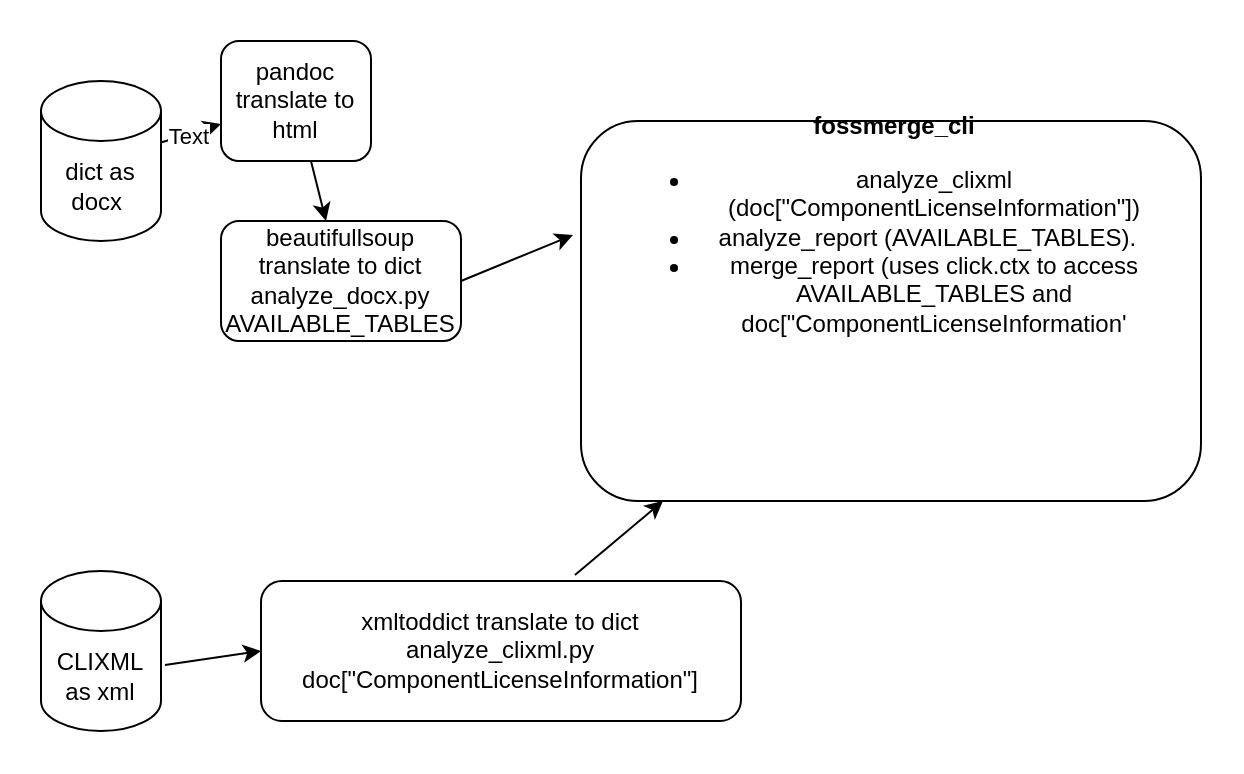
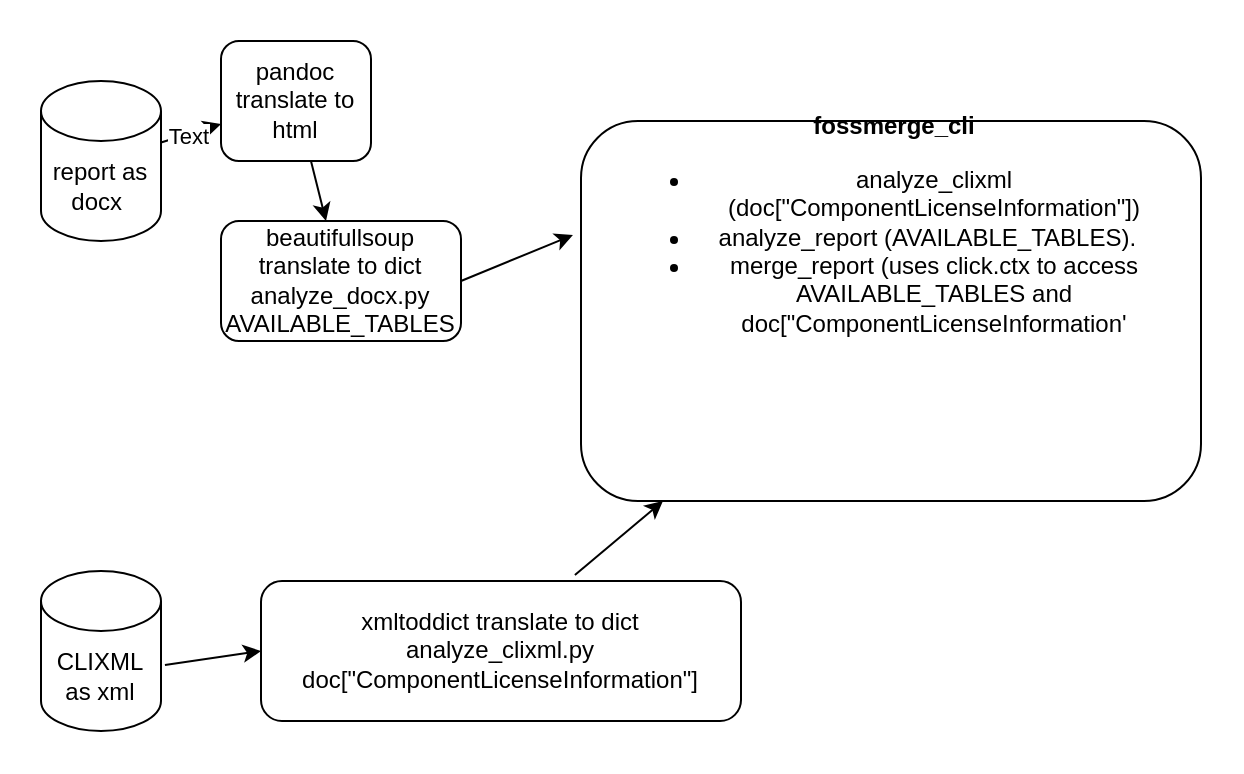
- <mxCell id="2" value="dict as docx&amp;nbsp;" style="shape=cylinder3;whiteSpace=wrap;html=1;boundedLbl=1;backgroundOutline=1;size=15;" vertex="1" parent="1"><mxGeometry y="40" width="60" height="80" as="geometry" x="20" /></mxCell>
+ <mxCell id="2" value="report as docx&amp;nbsp;" style="shape=cylinder3;whiteSpace=wrap;html=1;boundedLbl=1;backgroundOutline=1;size=15;" vertex="1" parent="1"><mxGeometry y="40" width="60" height="80" as="geometry" x="20" /></mxCell>
